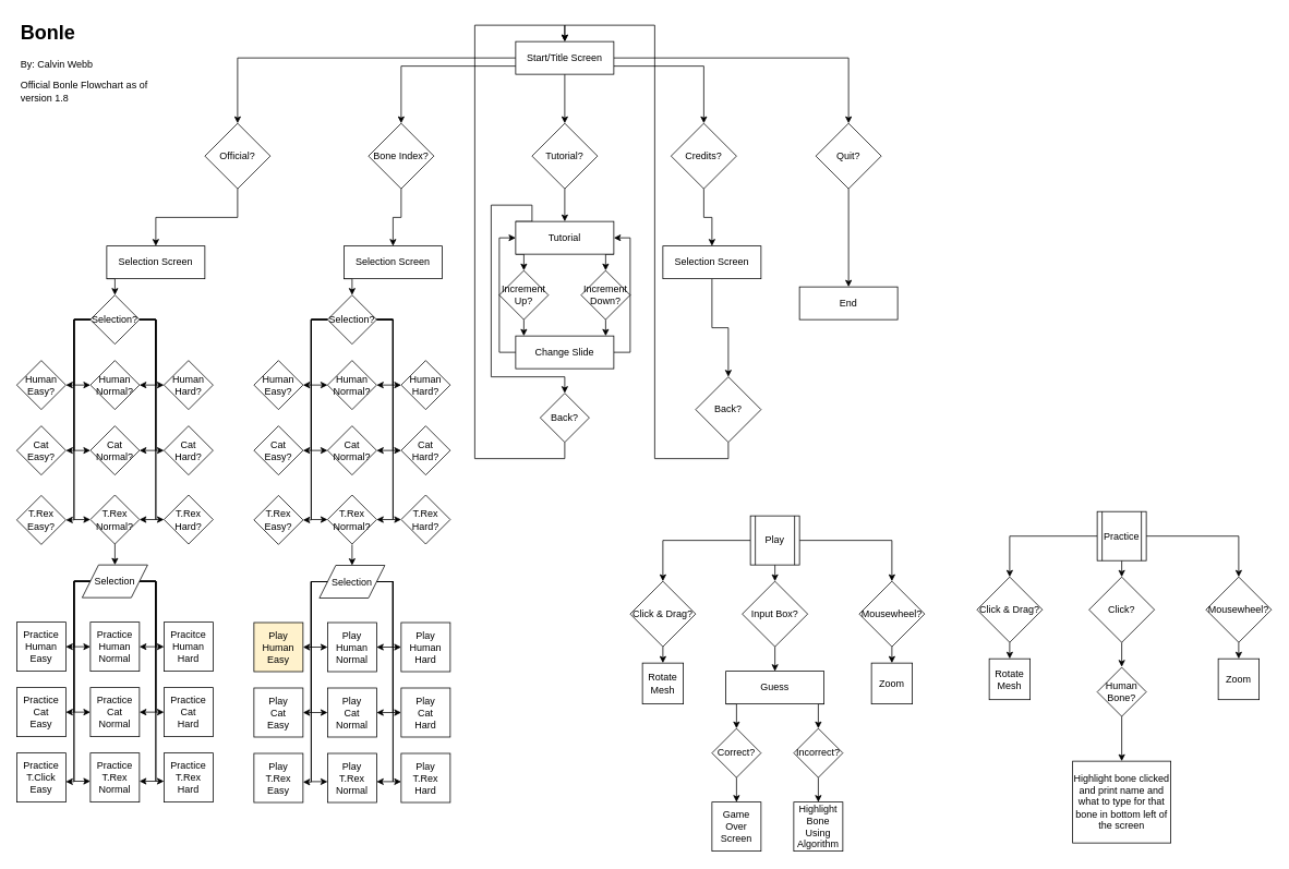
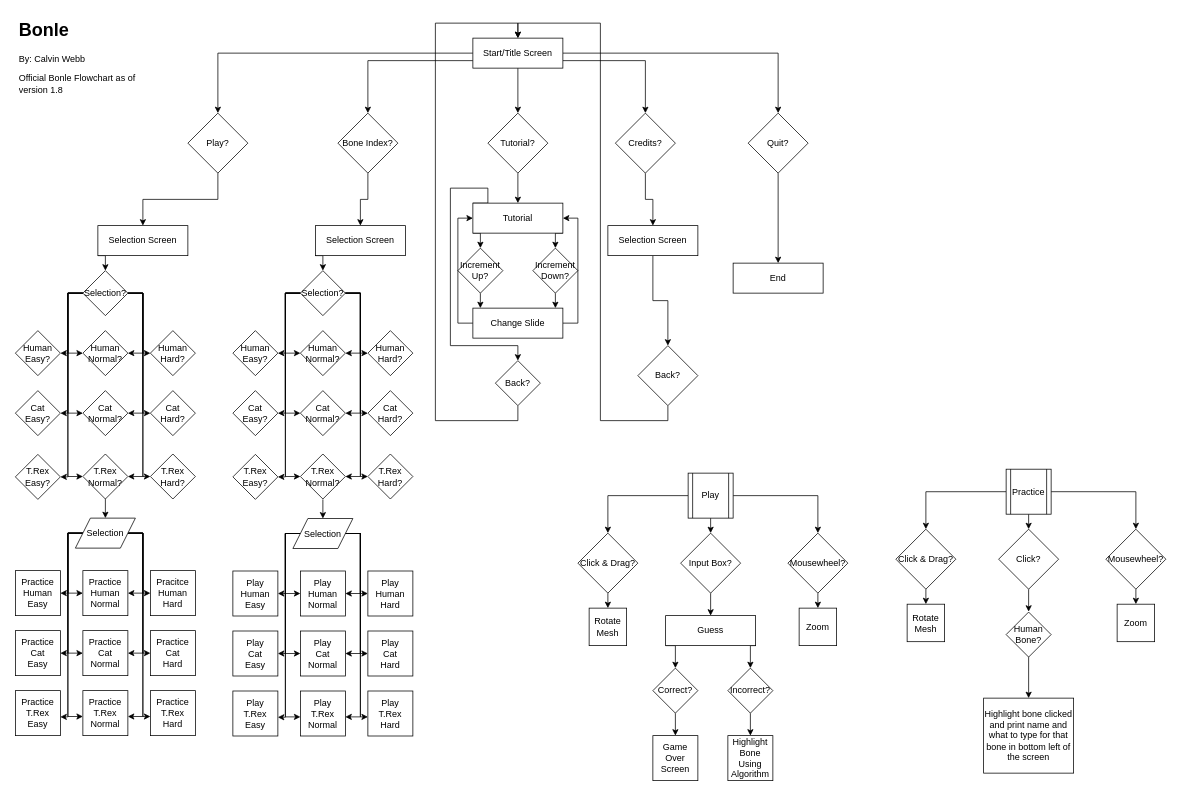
- <mxCell id="8" value="Official?" style="rhombus;whiteSpace=wrap;html=1;rounded=0;" vertex="1" parent="1"><mxGeometry y="150" width="80" height="80" as="geometry" x="250" /></mxCell>
+ <mxCell id="8" value="Play?" style="rhombus;whiteSpace=wrap;html=1;rounded=0;" vertex="1" parent="1"><mxGeometry y="150" width="80" height="80" as="geometry" x="250" /></mxCell>
- <mxCell id="123" value="Play Human&lt;br&gt;Easy" style="whiteSpace=wrap;html=1;aspect=fixed;rounded=0;fillColor=#fff2cc;" vertex="1" parent="1"><mxGeometry x="310" y="760.5" width="60" height="60" as="geometry" /></mxCell>
+ <mxCell id="123" value="Play Human&lt;br&gt;Easy" style="whiteSpace=wrap;html=1;aspect=fixed;rounded=0;" vertex="1" parent="1"><mxGeometry x="310" y="760.5" width="60" height="60" as="geometry" /></mxCell>
- <mxCell id="106" value="Practice T.Click Easy" style="whiteSpace=wrap;html=1;aspect=fixed;rounded=0;" vertex="1" parent="1"><mxGeometry x="20" y="920" width="60" height="60" as="geometry" /></mxCell>
+ <mxCell id="106" value="Practice T.Rex Easy" style="whiteSpace=wrap;html=1;aspect=fixed;rounded=0;" vertex="1" parent="1"><mxGeometry x="20" y="920" width="60" height="60" as="geometry" /></mxCell>
